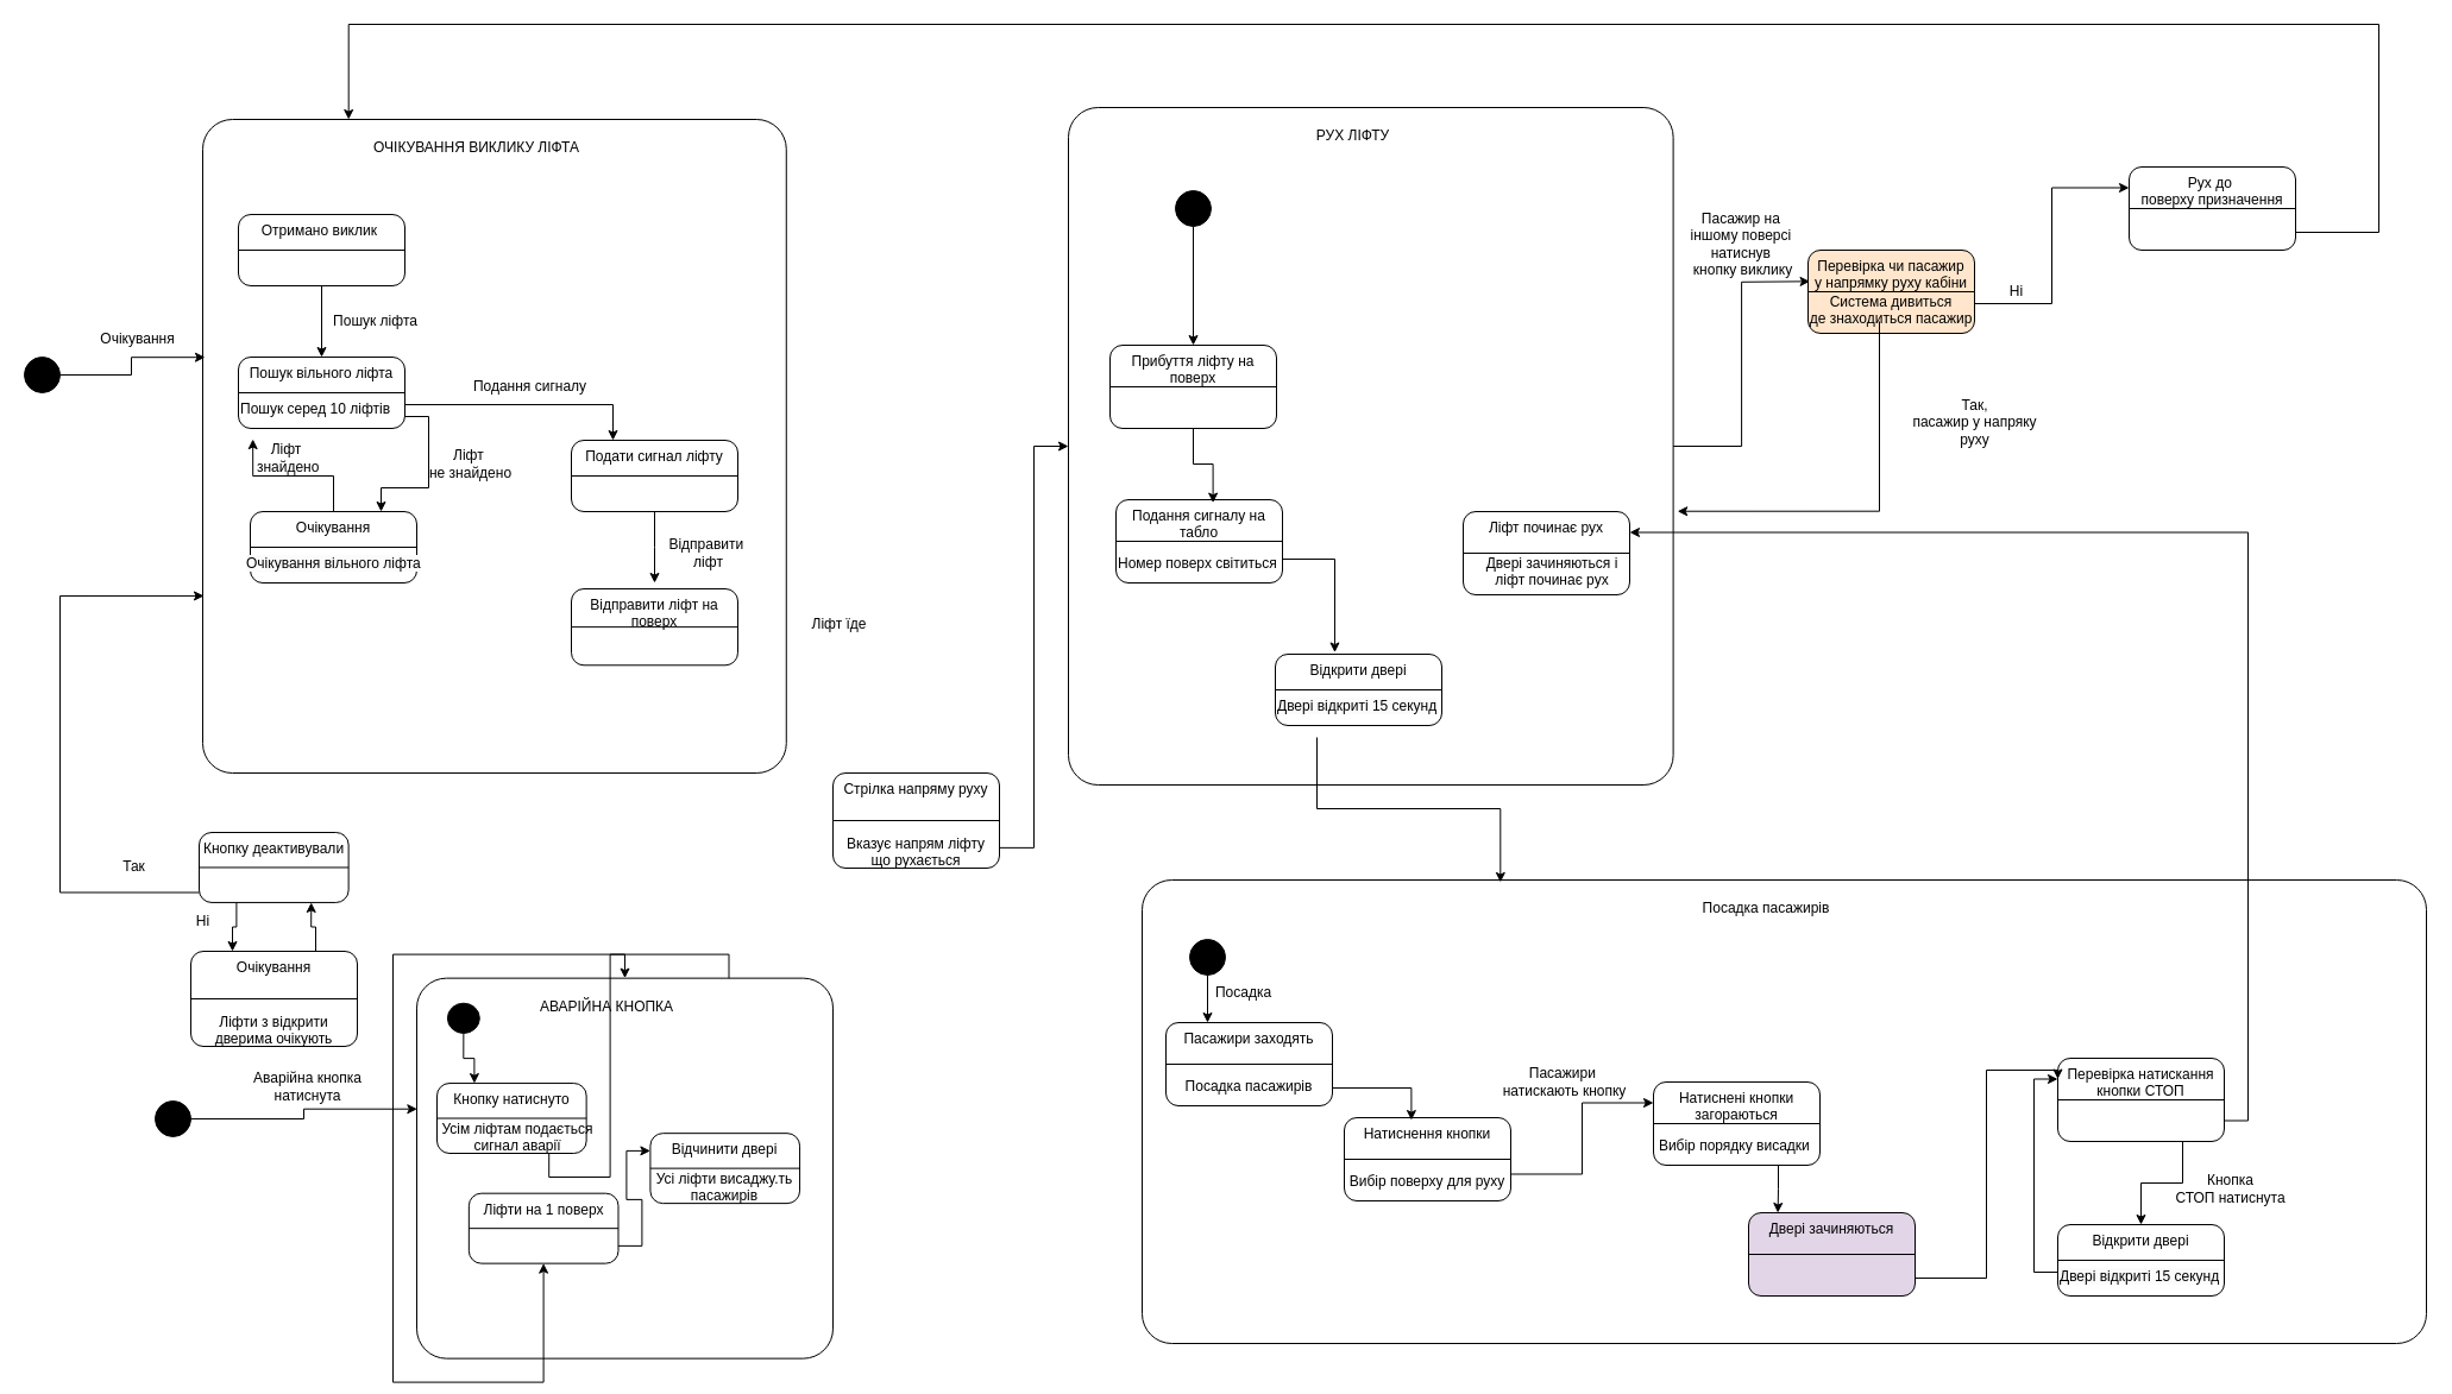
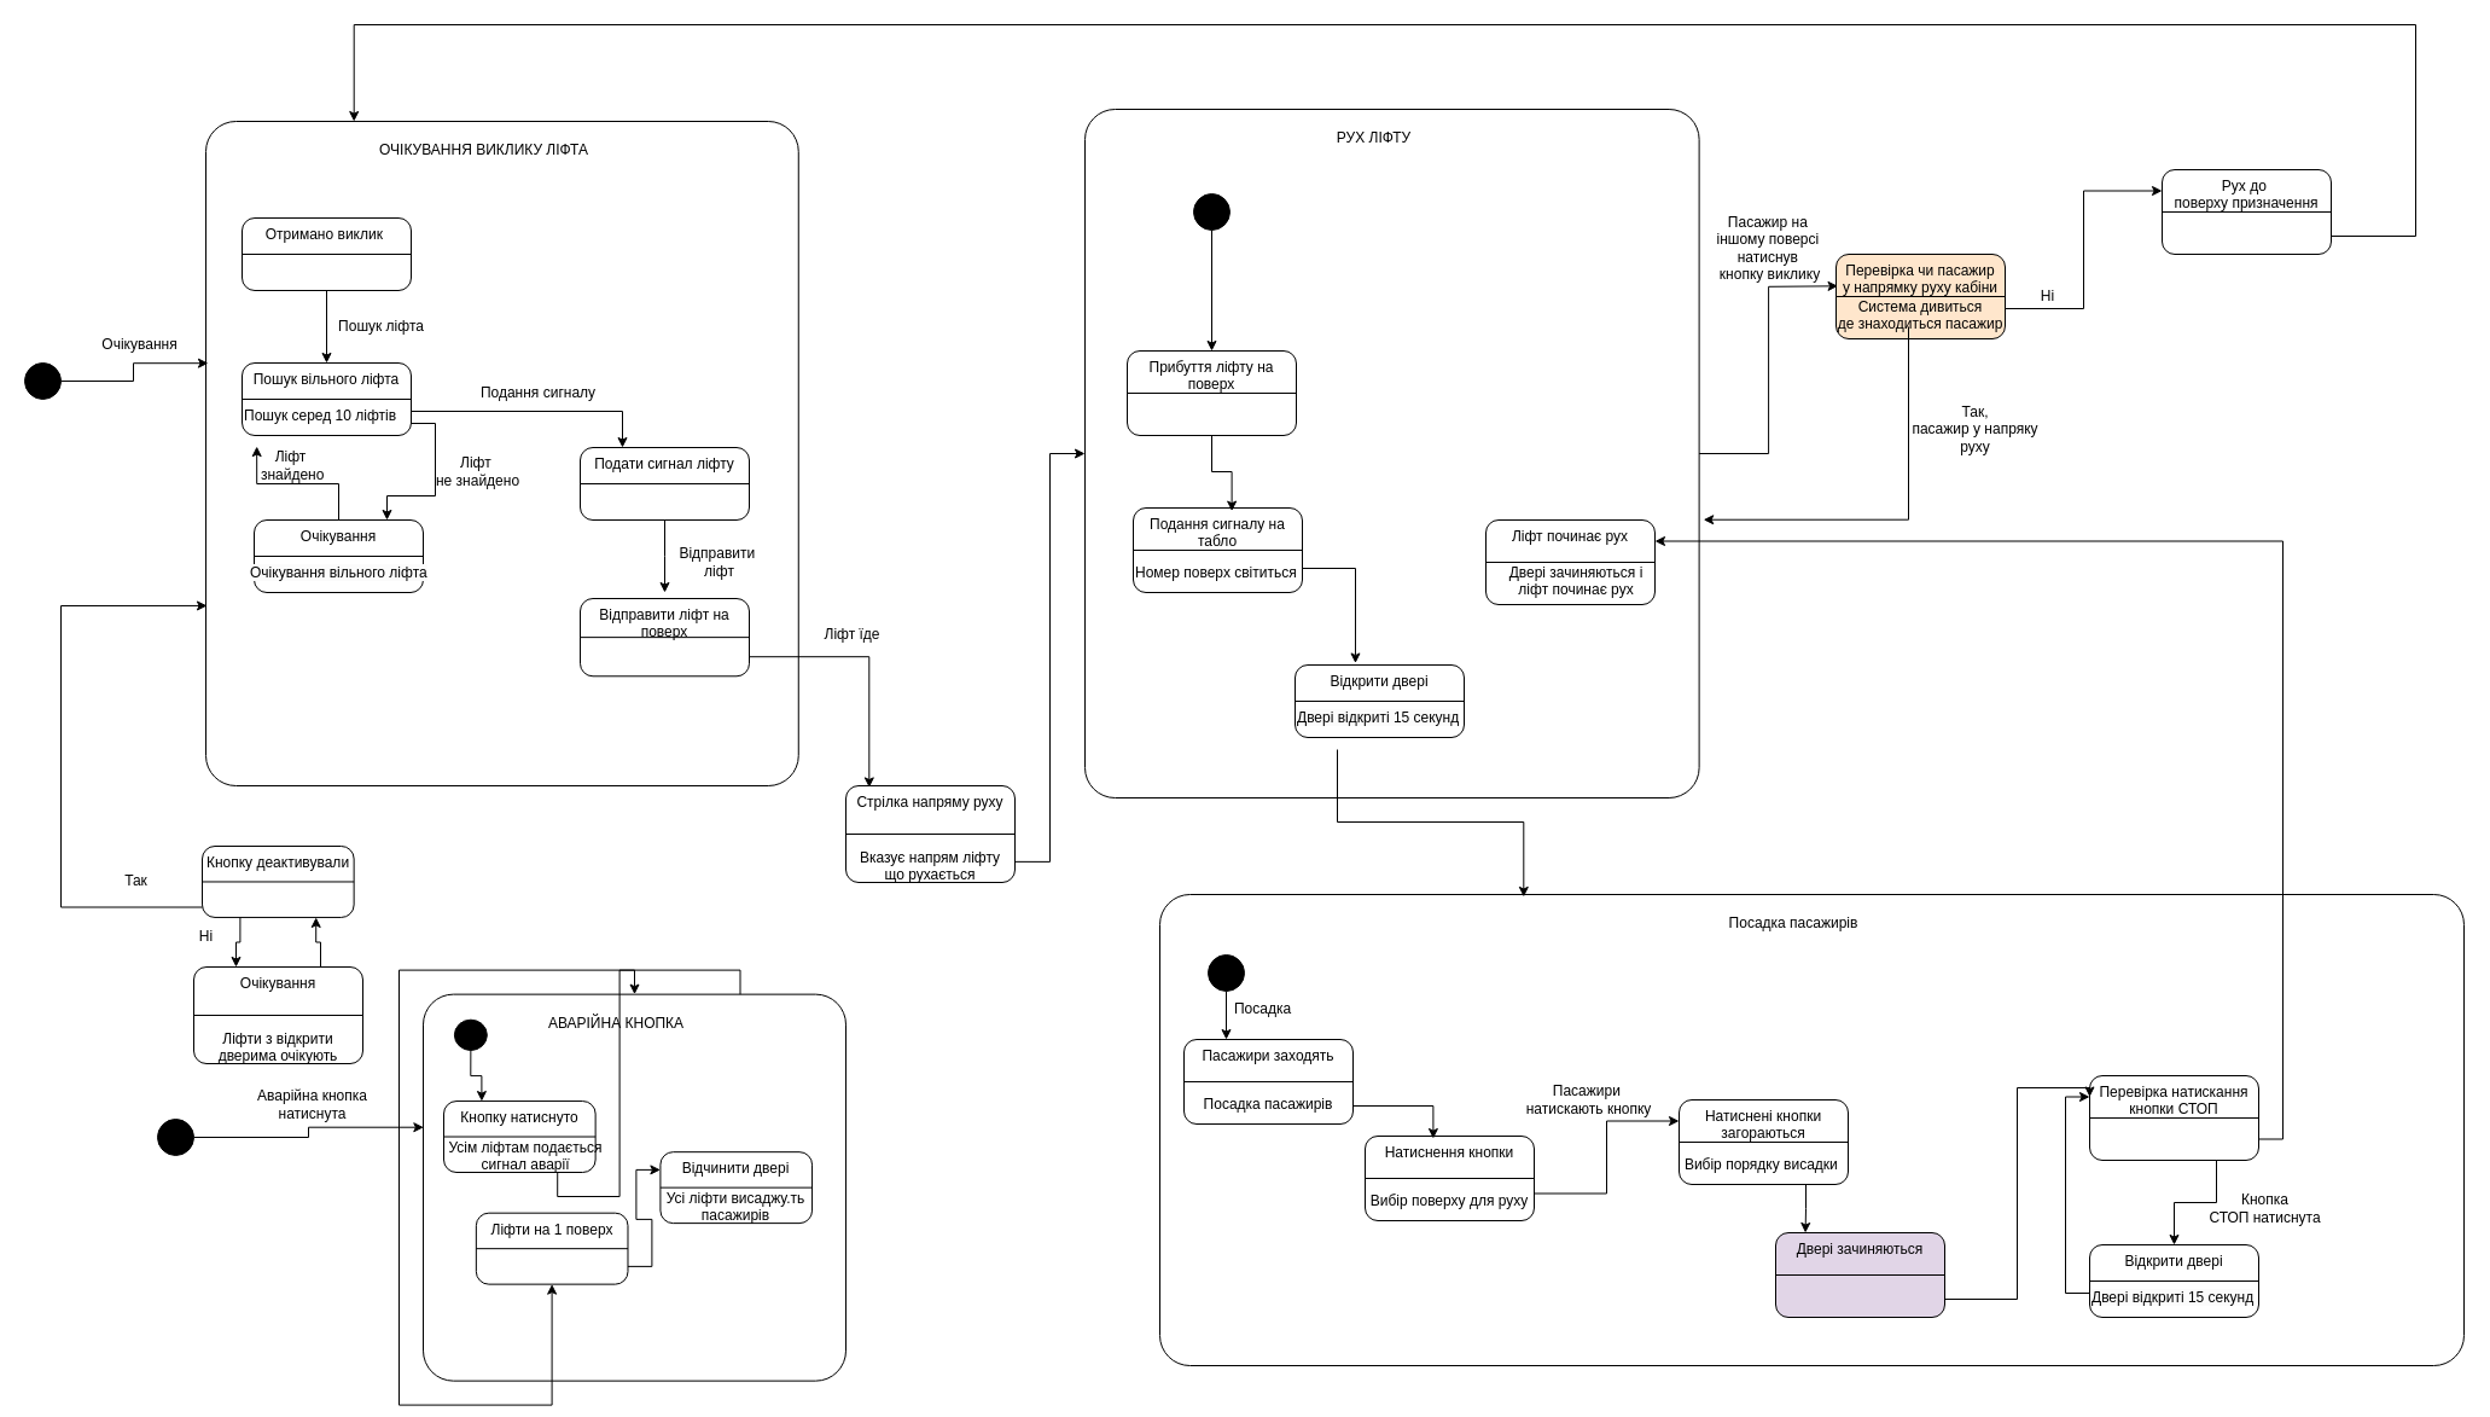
- <mxCell id="105" value="Так,&lt;br&gt;пасажир у напряку&lt;br&gt;руху" style="text;html=1;align=center;verticalAlign=middle;resizable=0;points=[];autosize=1;strokeColor=none;fillColor=none;" vertex="1" parent="1"><mxGeometry x="1595" y="325" width="130" height="60" as="geometry" /></mxCell>
+ <mxCell id="105" value="Так,&lt;br&gt;пасажир у напряку&lt;br&gt;руху" style="text;html=1;align=center;verticalAlign=middle;resizable=0;points=[];autosize=1;strokeColor=none;fillColor=none;" vertex="1" parent="1"><mxGeometry x="1570" y="325" width="130" height="60" as="geometry" /></mxCell>
+ <mxCell id="74" style="edgeStyle=orthogonalEdgeStyle;rounded=0;orthogonalLoop=1;jettySize=auto;html=1;exitX=1;exitY=0.75;exitDx=0;exitDy=0;entryX=0.138;entryY=0.018;entryDx=0;entryDy=0;entryPerimeter=0;" edge="1" parent="1" source="30" target="71"><mxGeometry relative="1" as="geometry" /></mxCell>
